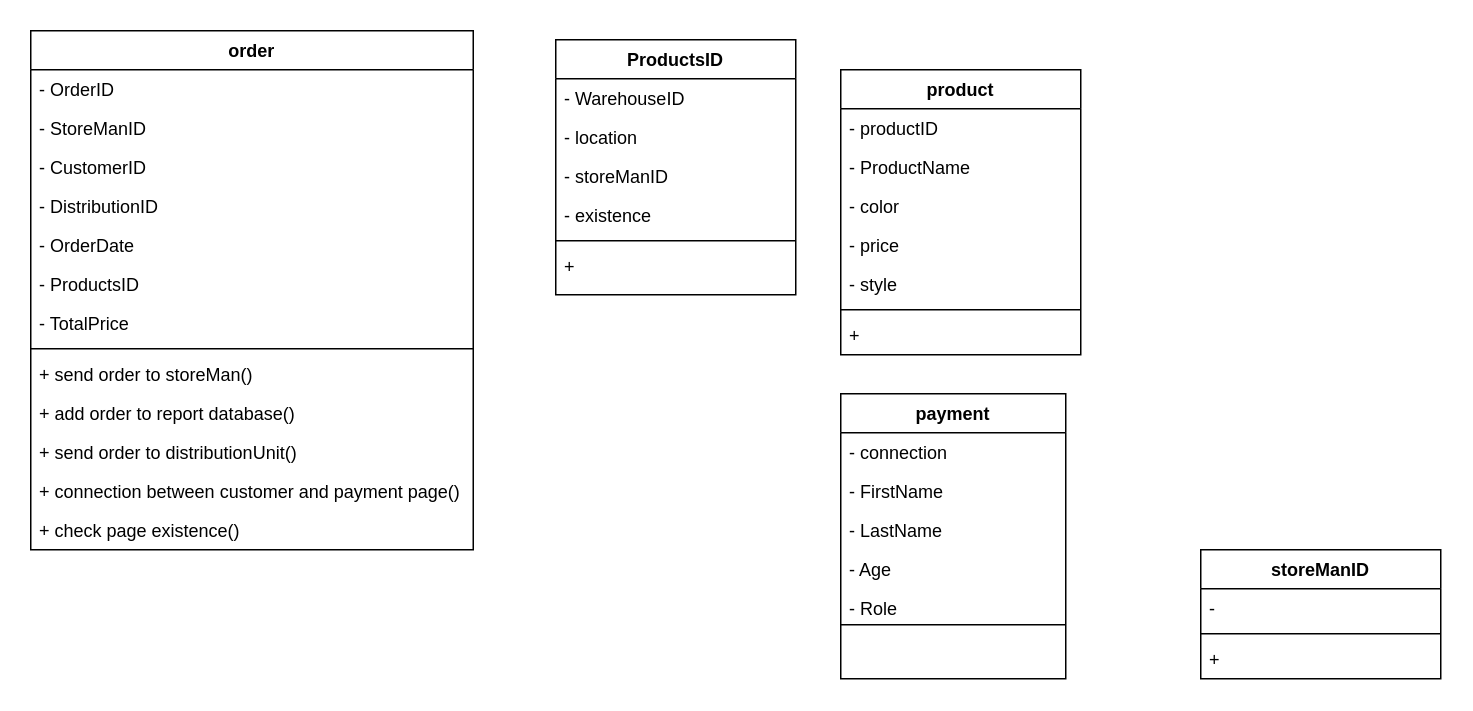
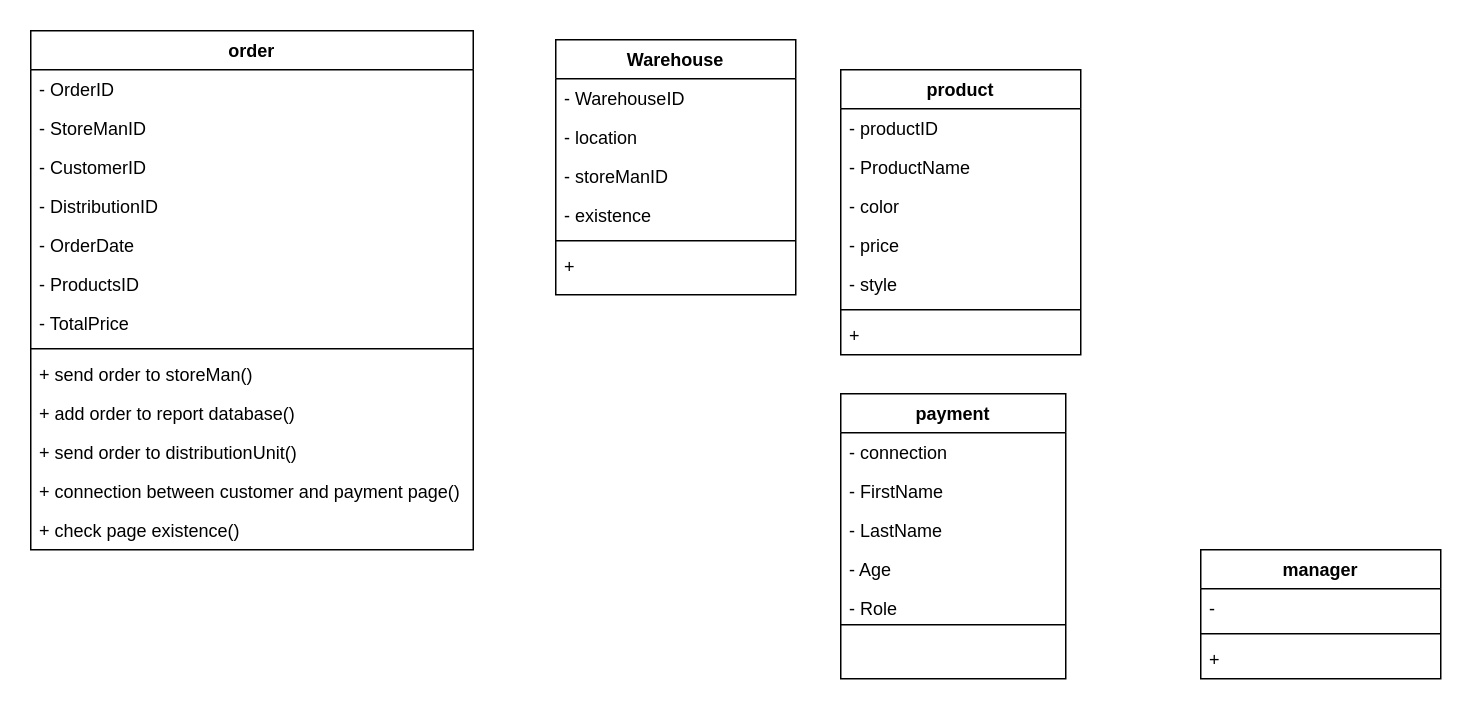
- <mxCell id="2" value="ProductsID" style="swimlane;fontStyle=1;align=center;verticalAlign=top;childLayout=stackLayout;horizontal=1;startSize=26;horizontalStack=0;resizeParent=1;resizeParentMax=0;resizeLast=0;collapsible=1;marginBottom=0;" vertex="1" parent="1"><mxGeometry x="370" y="26" width="160" height="170" as="geometry" /></mxCell>
+ <mxCell id="2" value="Warehouse" style="swimlane;fontStyle=1;align=center;verticalAlign=top;childLayout=stackLayout;horizontal=1;startSize=26;horizontalStack=0;resizeParent=1;resizeParentMax=0;resizeLast=0;collapsible=1;marginBottom=0;" vertex="1" parent="1"><mxGeometry x="370" y="26" width="160" height="170" as="geometry" /></mxCell>
- <mxCell id="17" value="storeManID" style="swimlane;fontStyle=1;align=center;verticalAlign=top;childLayout=stackLayout;horizontal=1;startSize=26;horizontalStack=0;resizeParent=1;resizeParentMax=0;resizeLast=0;collapsible=1;marginBottom=0;" vertex="1" parent="1"><mxGeometry x="800" y="366" width="160" height="86" as="geometry" /></mxCell>
+ <mxCell id="17" value="manager" style="swimlane;fontStyle=1;align=center;verticalAlign=top;childLayout=stackLayout;horizontal=1;startSize=26;horizontalStack=0;resizeParent=1;resizeParentMax=0;resizeLast=0;collapsible=1;marginBottom=0;" vertex="1" parent="1"><mxGeometry x="800" y="366" width="160" height="86" as="geometry" /></mxCell>
